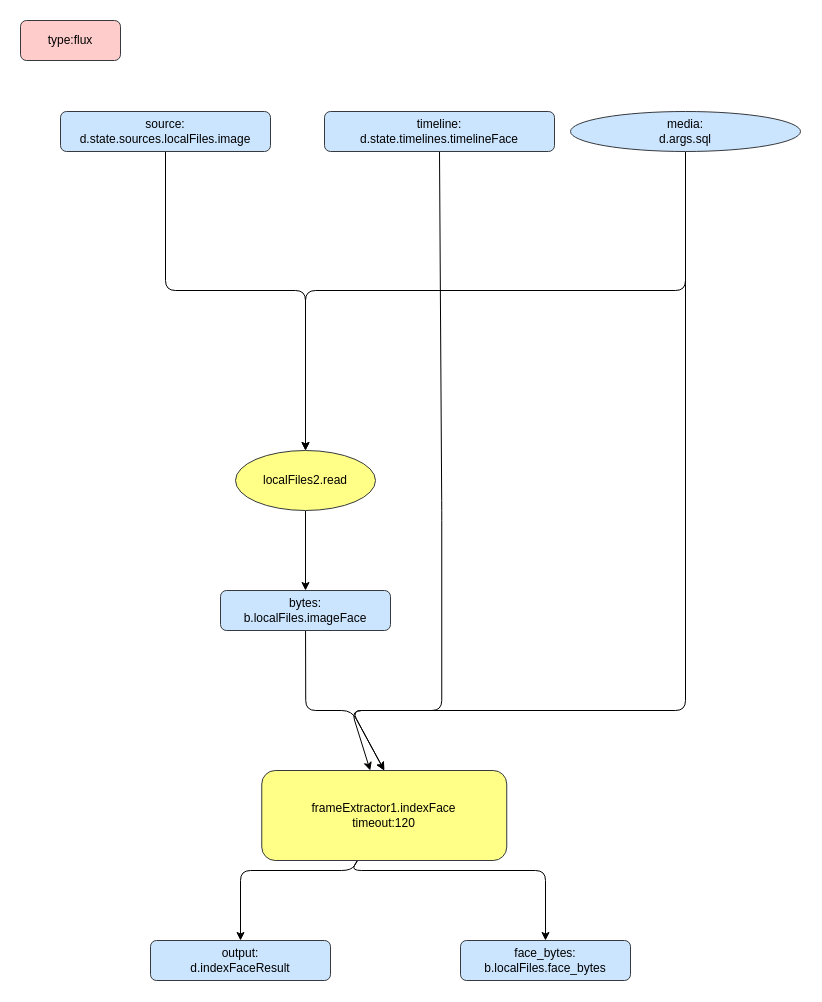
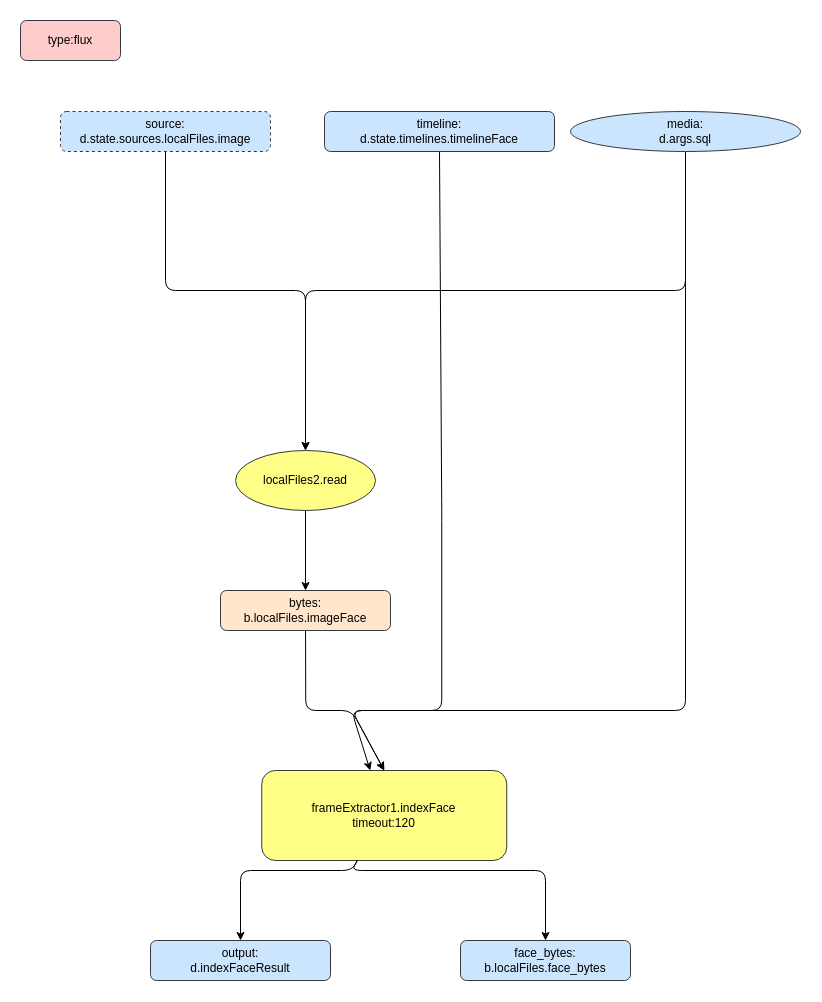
- <mxCell id="14" value="source:&#10;d.state.sources.localFiles.image" style="rounded=1;whiteSpace=wrap;fillColor=#cce5ff;strokeColor=#36393d;fontColor=#000000;" parent="1" vertex="1"><mxGeometry x="60" y="111" width="210" height="40" as="geometry" /></mxCell>
+ <mxCell id="14" value="source:&#10;d.state.sources.localFiles.image" style="rounded=1;whiteSpace=wrap;fillColor=#cce5ff;strokeColor=#36393d;fontColor=#000000;dashed=1;" parent="1" vertex="1"><mxGeometry x="60" y="111" width="210" height="40" as="geometry" /></mxCell>
- <mxCell id="9" value="bytes:&#10;b.localFiles.imageFace" style="rounded=1;whiteSpace=wrap;fillColor=#cce5ff;strokeColor=#36393d;fontColor=#000000;" parent="1" vertex="1"><mxGeometry x="220" y="590" width="170" height="40" as="geometry" /></mxCell>
+ <mxCell id="9" value="bytes:&#10;b.localFiles.imageFace" style="rounded=1;whiteSpace=wrap;fillColor=#ffe6cc;strokeColor=#36393d;fontColor=#000000;" parent="1" vertex="1"><mxGeometry x="220" y="590" width="170" height="40" as="geometry" /></mxCell>
